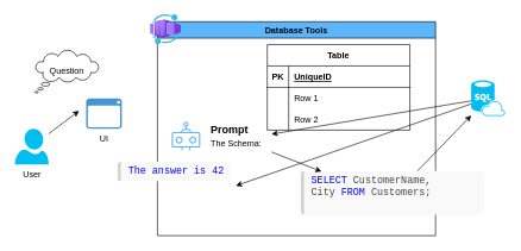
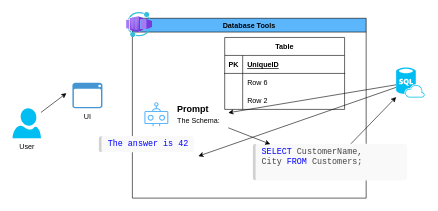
- <mxCell id="23" value="Question&lt;br&gt;" style="whiteSpace=wrap;html=1;shape=mxgraph.basic.cloud_callout" parent="1" vertex="1"><mxGeometry x="48" y="70" width="90" height="60" as="geometry" /></mxCell>
- <mxCell id="12" value="Row 1" style="shape=partialRectangle;connectable=0;fillColor=none;top=0;left=0;bottom=0;right=0;align=left;spacingLeft=6;overflow=hidden;" parent="10" vertex="1"><mxGeometry x="30" width="170" height="30" as="geometry"><mxRectangle width="170" height="30" as="alternateBounds" /></mxGeometry></mxCell>
+ <mxCell id="12" value="Row 6" style="shape=partialRectangle;connectable=0;fillColor=none;top=0;left=0;bottom=0;right=0;align=left;spacingLeft=6;overflow=hidden;" parent="10" vertex="1"><mxGeometry x="30" width="170" height="30" as="geometry"><mxRectangle width="170" height="30" as="alternateBounds" /></mxGeometry></mxCell>
